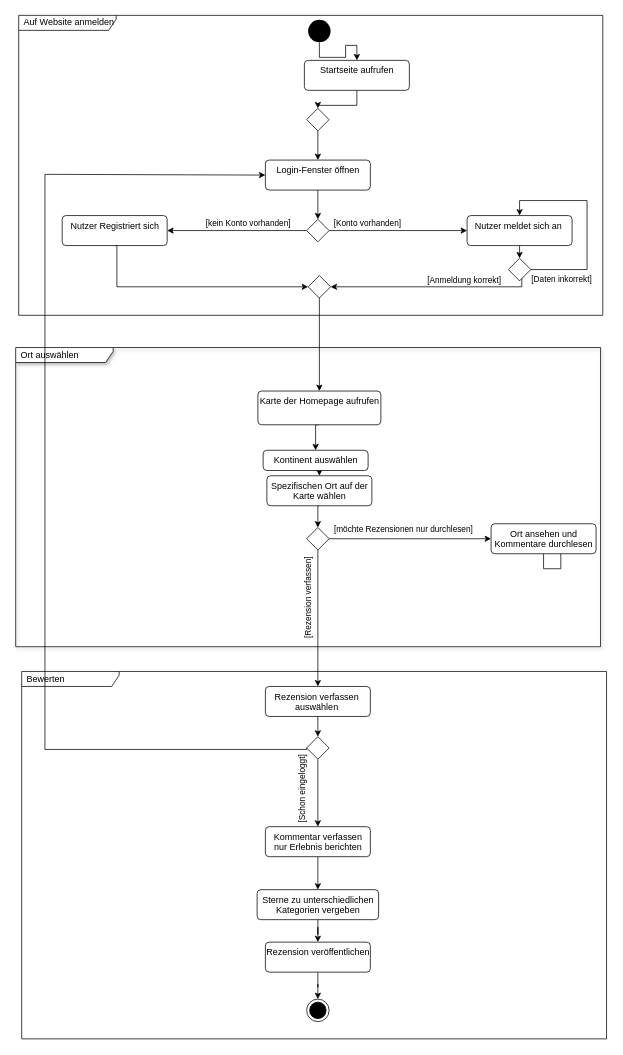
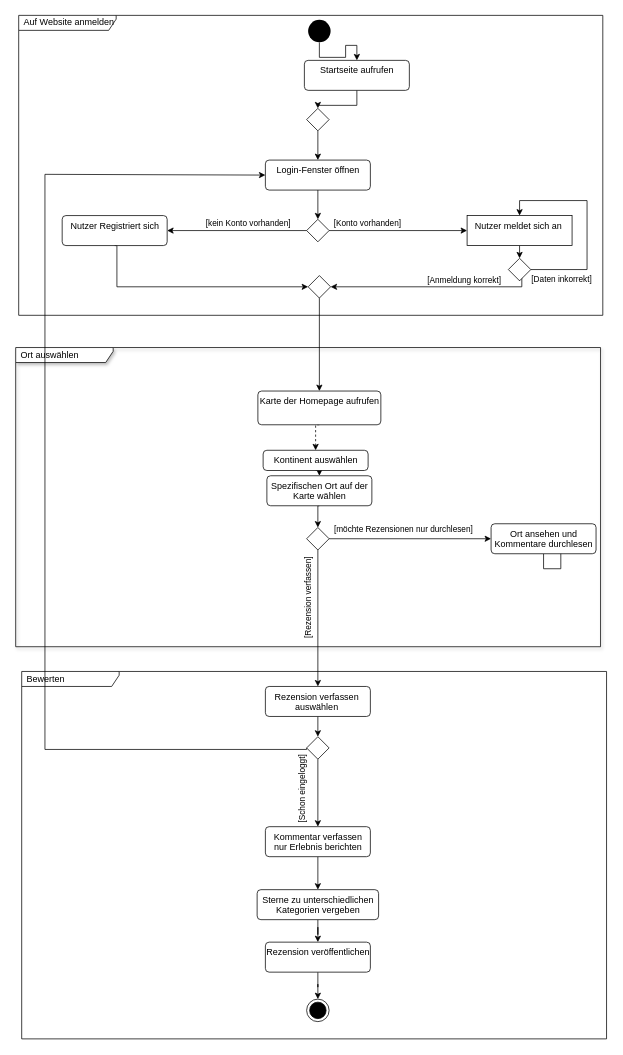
- <mxCell id="10" value="Nutzer meldet sich an&amp;nbsp;" style="html=1;align=center;verticalAlign=top;rounded=1;absoluteArcSize=1;arcSize=10;dashed=0;" parent="1" vertex="1"><mxGeometry x="622" y="287" width="140" height="40" as="geometry" /></mxCell>
+ <mxCell id="10" value="Nutzer meldet sich an&amp;nbsp;" style="html=1;align=center;verticalAlign=top;absoluteArcSize=1;arcSize=10;dashed=0;rounded=0;" parent="1" vertex="1"><mxGeometry x="622" y="287" width="140" height="40" as="geometry" /></mxCell>
- <mxCell id="25" style="edgeStyle=orthogonalEdgeStyle;rounded=0;orthogonalLoop=1;jettySize=auto;html=1;exitX=0.5;exitY=1;exitDx=0;exitDy=0;entryX=0.5;entryY=0;entryDx=0;entryDy=0;" parent="1" source="26" target="28" edge="1"><mxGeometry relative="1" as="geometry" /></mxCell>
+ <mxCell id="25" style="edgeStyle=orthogonalEdgeStyle;rounded=0;orthogonalLoop=1;jettySize=auto;html=1;exitX=0.5;exitY=1;exitDx=0;exitDy=0;entryX=0.5;entryY=0;entryDx=0;entryDy=0;dashed=1;" parent="1" source="26" target="28" edge="1"><mxGeometry relative="1" as="geometry" /></mxCell>
